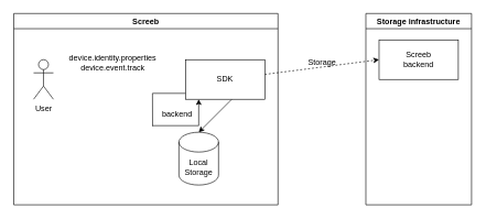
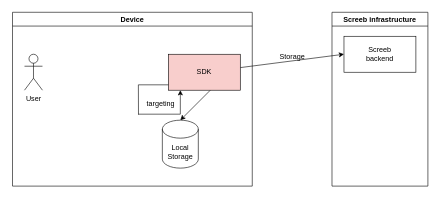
- <mxCell id="8" value="Screeb" style="swimlane;whiteSpace=wrap;html=1;" parent="1" vertex="1"><mxGeometry x="20" y="20" width="400" height="290" as="geometry" /></mxCell>
+ <mxCell id="8" value="Device" style="swimlane;whiteSpace=wrap;html=1;" parent="1" vertex="1"><mxGeometry x="20" y="20" width="400" height="290" as="geometry" /></mxCell>
- <mxCell id="15" value="Storage infrastructure" style="swimlane;whiteSpace=wrap;html=1;" parent="1" vertex="1"><mxGeometry x="553" y="20" width="160" height="290" as="geometry" /></mxCell>
+ <mxCell id="15" value="Screeb infrastructure" style="swimlane;whiteSpace=wrap;html=1;" parent="1" vertex="1"><mxGeometry x="553" y="20" width="160" height="290" as="geometry" /></mxCell>
- <mxCell id="7" value="device.identity.properties&lt;br&gt;device.event.track" style="text;html=1;strokeColor=none;fillColor=none;align=center;verticalAlign=middle;whiteSpace=wrap;rounded=0;" parent="1" vertex="1"><mxGeometry x="140" y="80" width="60" height="30" as="geometry" /></mxCell>
- <mxCell id="2" style="edgeStyle=none;html=1;entryX=0;entryY=0.5;entryDx=0;entryDy=0;dashed=1;" parent="1" source="4" target="5" edge="1"><mxGeometry relative="1" as="geometry" /></mxCell>
+ <mxCell id="2" style="edgeStyle=none;html=1;entryX=0;entryY=0.5;entryDx=0;entryDy=0;" parent="1" source="4" target="5" edge="1"><mxGeometry relative="1" as="geometry" /></mxCell>
- <mxCell id="6" value="User" style="shape=umlActor;verticalLabelPosition=bottom;verticalAlign=top;html=1;outlineConnect=0;" parent="1" vertex="1"><mxGeometry x="50" y="90" width="30" height="60" as="geometry" /></mxCell>
+ <mxCell id="6" value="User" style="shape=umlActor;verticalLabelPosition=bottom;verticalAlign=top;html=1;outlineConnect=0;" parent="1" vertex="1"><mxGeometry x="40" y="90" width="30" height="60" as="geometry" /></mxCell>
- <mxCell id="4" value="SDK" style="rounded=0;whiteSpace=wrap;html=1;" parent="1" vertex="1"><mxGeometry x="280" y="90" width="120" height="60" as="geometry" /></mxCell>
+ <mxCell id="4" value="SDK" style="rounded=0;whiteSpace=wrap;html=1;fillColor=#f8cecc;" parent="1" vertex="1"><mxGeometry x="280" y="90" width="120" height="60" as="geometry" /></mxCell>
- <mxCell id="11" value="backend" style="text;html=1;align=center;verticalAlign=middle;resizable=0;points=[];autosize=1;strokeColor=none;fillColor=none;" parent="8" vertex="1"><mxGeometry x="212" y="138" width="70" height="30" as="geometry" /></mxCell>
+ <mxCell id="11" value="targeting" style="text;html=1;align=center;verticalAlign=middle;resizable=0;points=[];autosize=1;strokeColor=none;fillColor=none;" parent="8" vertex="1"><mxGeometry x="212" y="138" width="70" height="30" as="geometry" /></mxCell>
